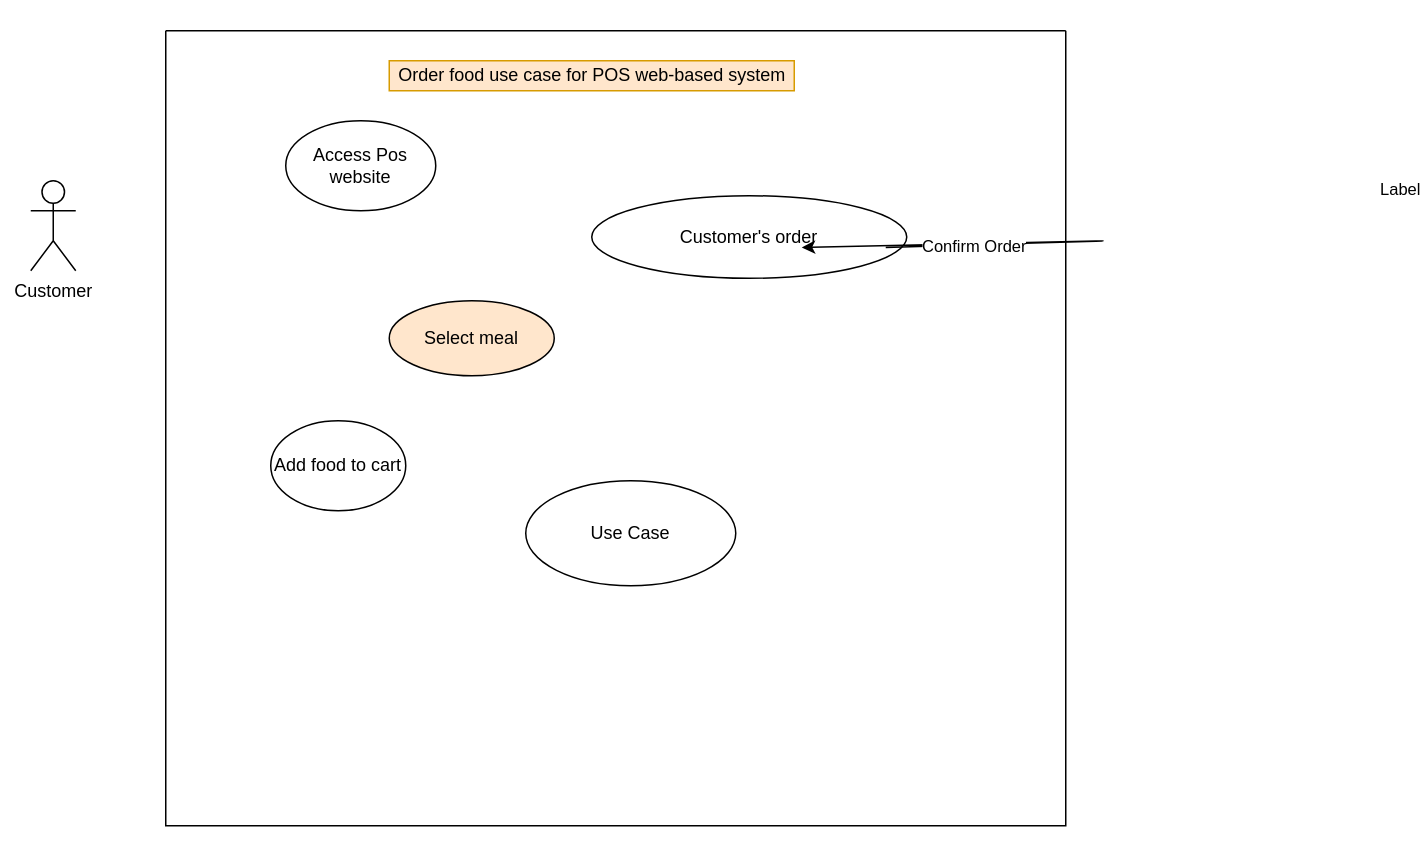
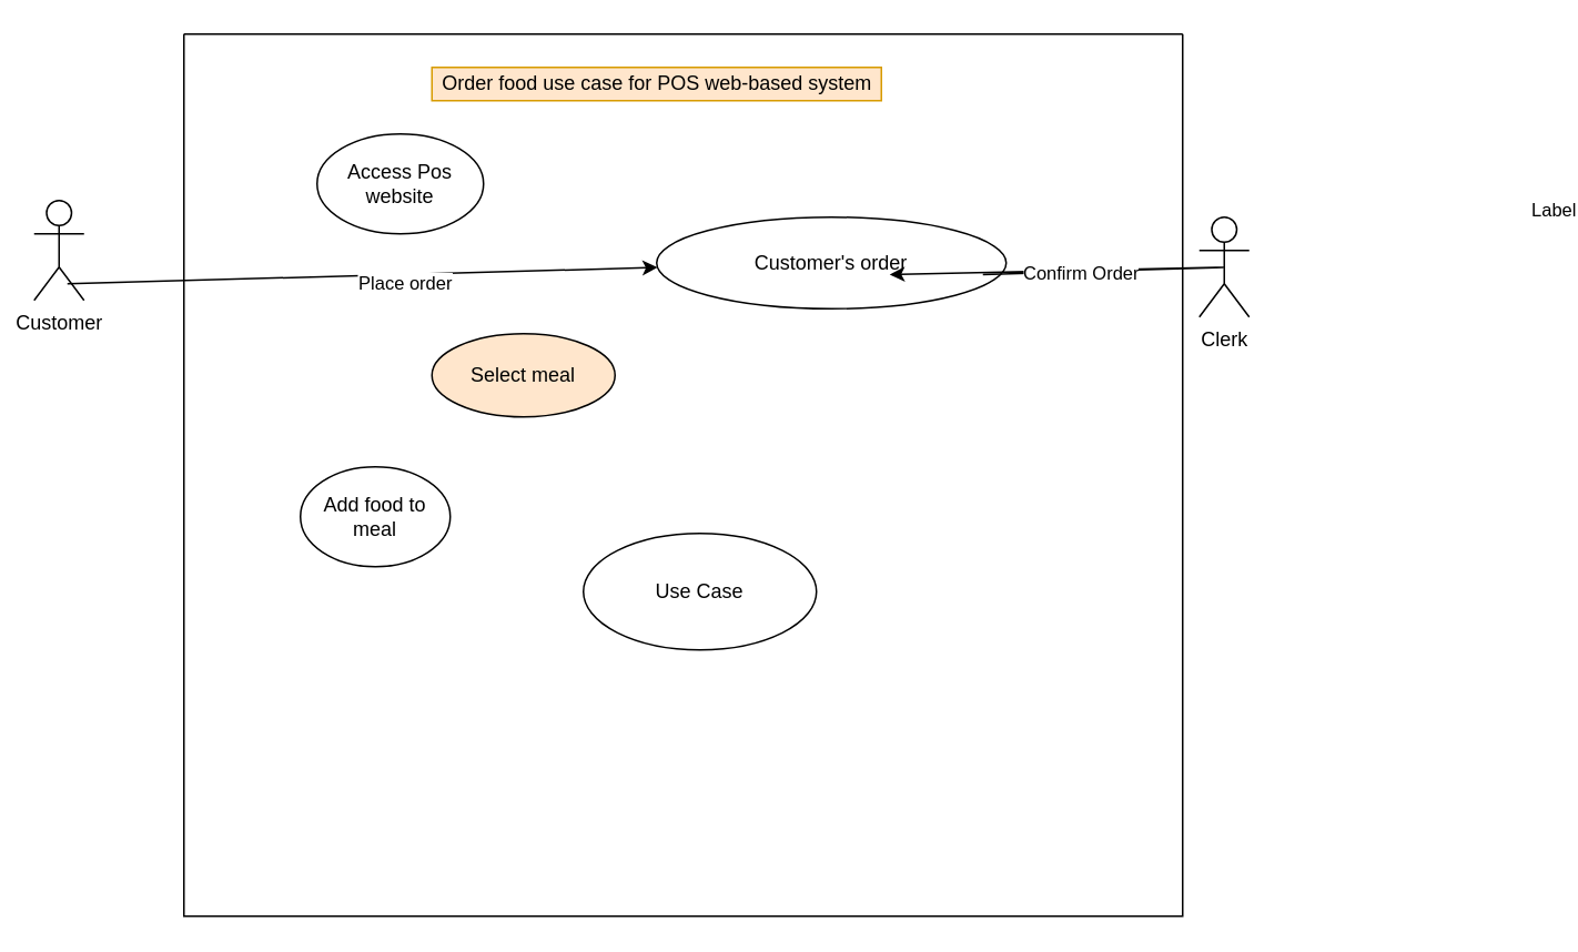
+ <mxCell id="13" value="Clerk" style="shape=umlActor;verticalLabelPosition=bottom;verticalAlign=top;html=1;" vertex="1" parent="1"><mxGeometry x="720" y="130" width="30" height="60" as="geometry" /></mxCell>
+ <mxCell id="14" value="Place order" style="endArrow=classic;html=1;exitX=0.667;exitY=0.833;exitDx=0;exitDy=0;exitPerimeter=0;" edge="1" parent="1" source="12" target="6"><mxGeometry x="0.142" y="-6" relative="1" as="geometry"><mxPoint x="330" y="280" as="sourcePoint" /><mxPoint x="390" y="160" as="targetPoint" /><Array as="points" /><mxPoint as="offset" /></mxGeometry></mxCell>
- <mxCell id="7" value="Add food to cart" style="ellipse;whiteSpace=wrap;html=1;" vertex="1" parent="2"><mxGeometry x="70" y="260" width="90" height="60" as="geometry" /></mxCell>
+ <mxCell id="7" value="Add food to meal" style="ellipse;whiteSpace=wrap;html=1;" vertex="1" parent="2"><mxGeometry x="70" y="260" width="90" height="60" as="geometry" /></mxCell>
